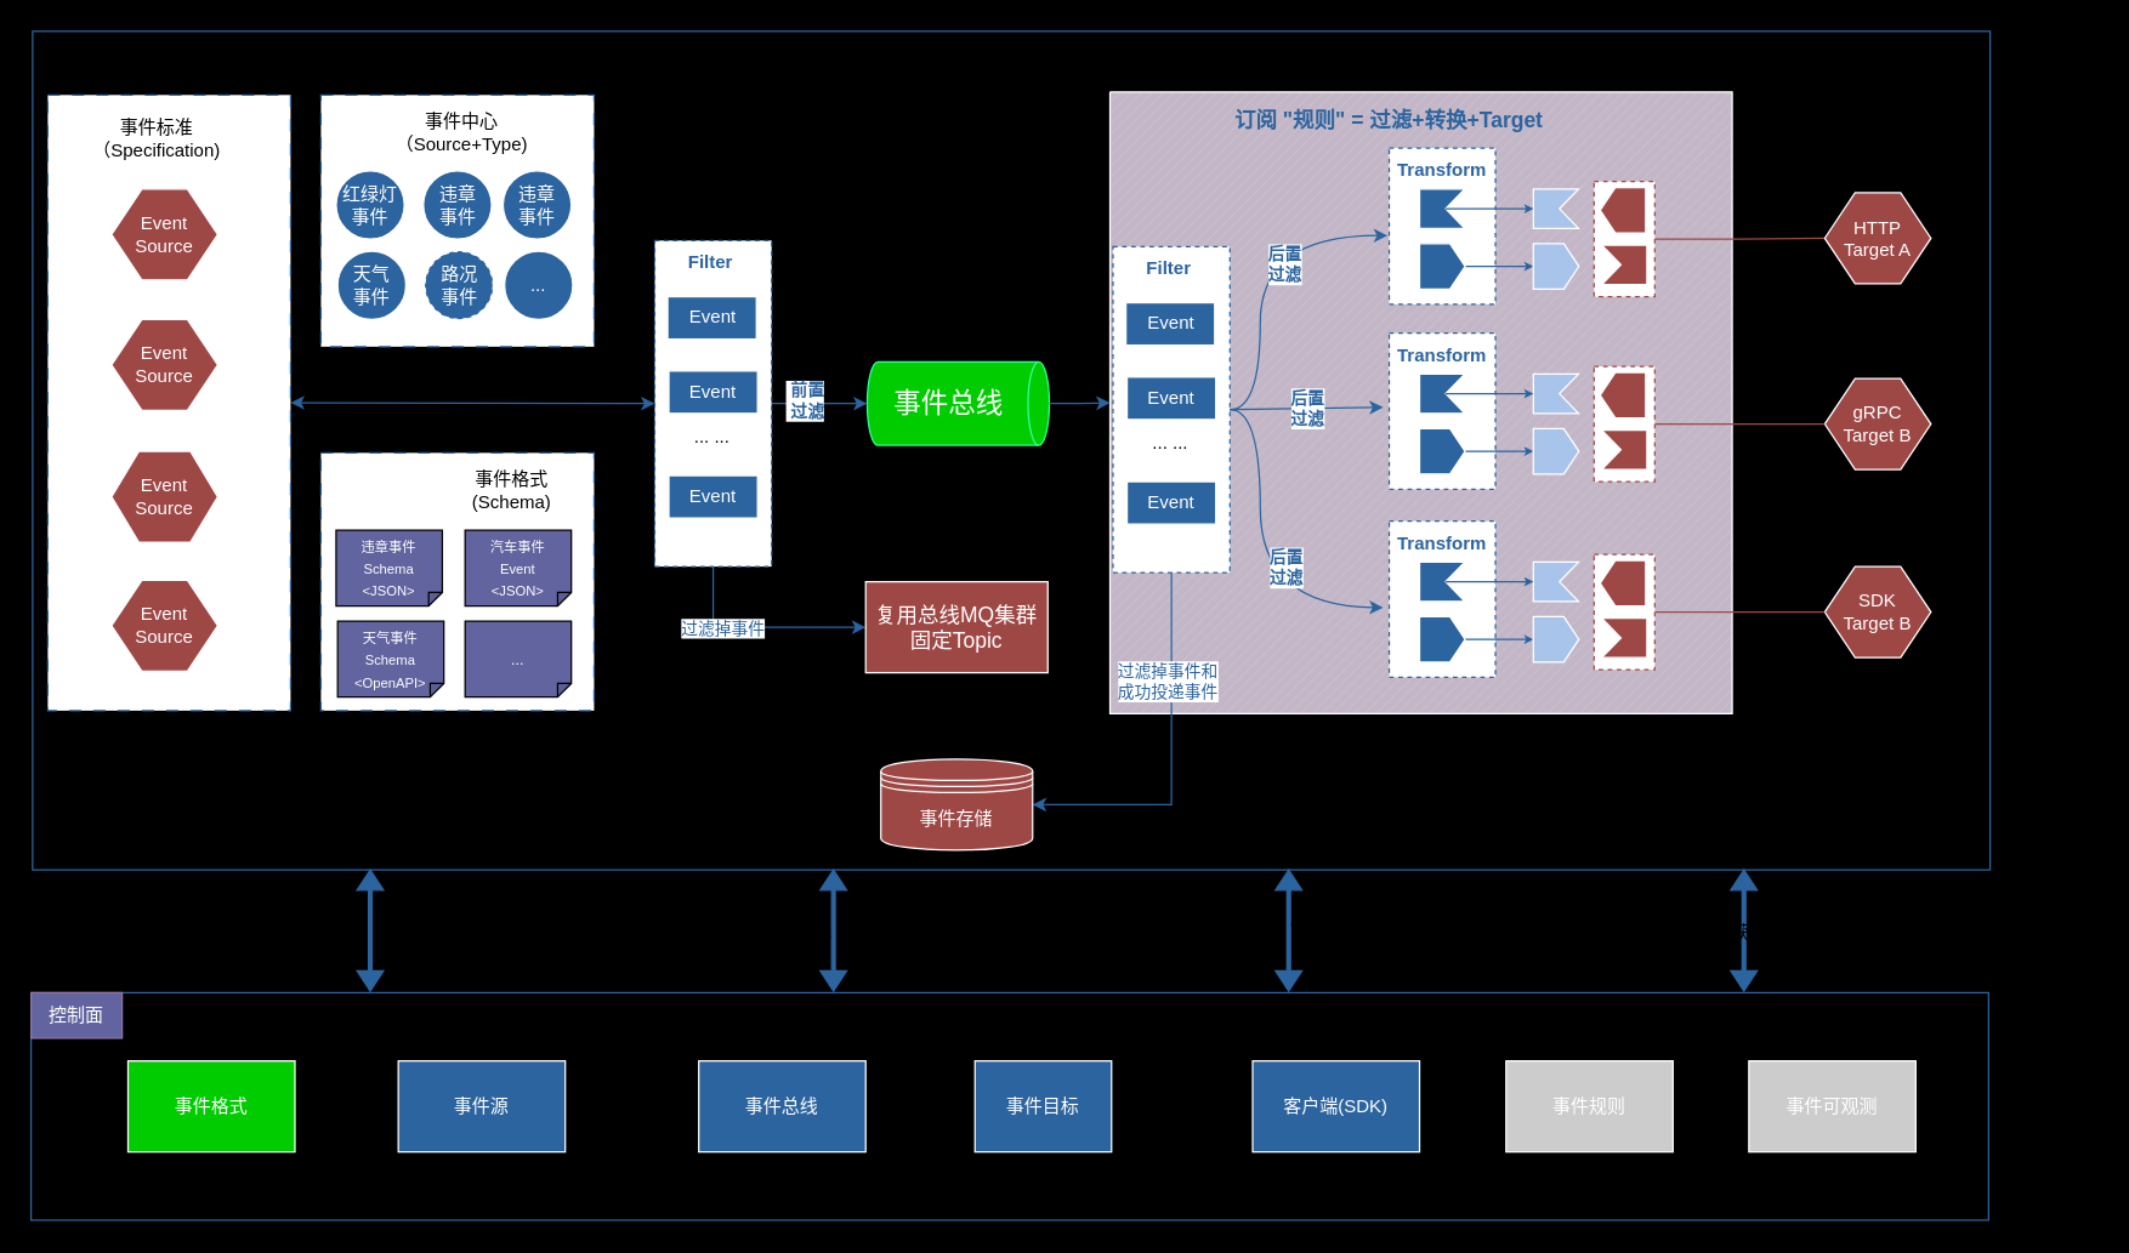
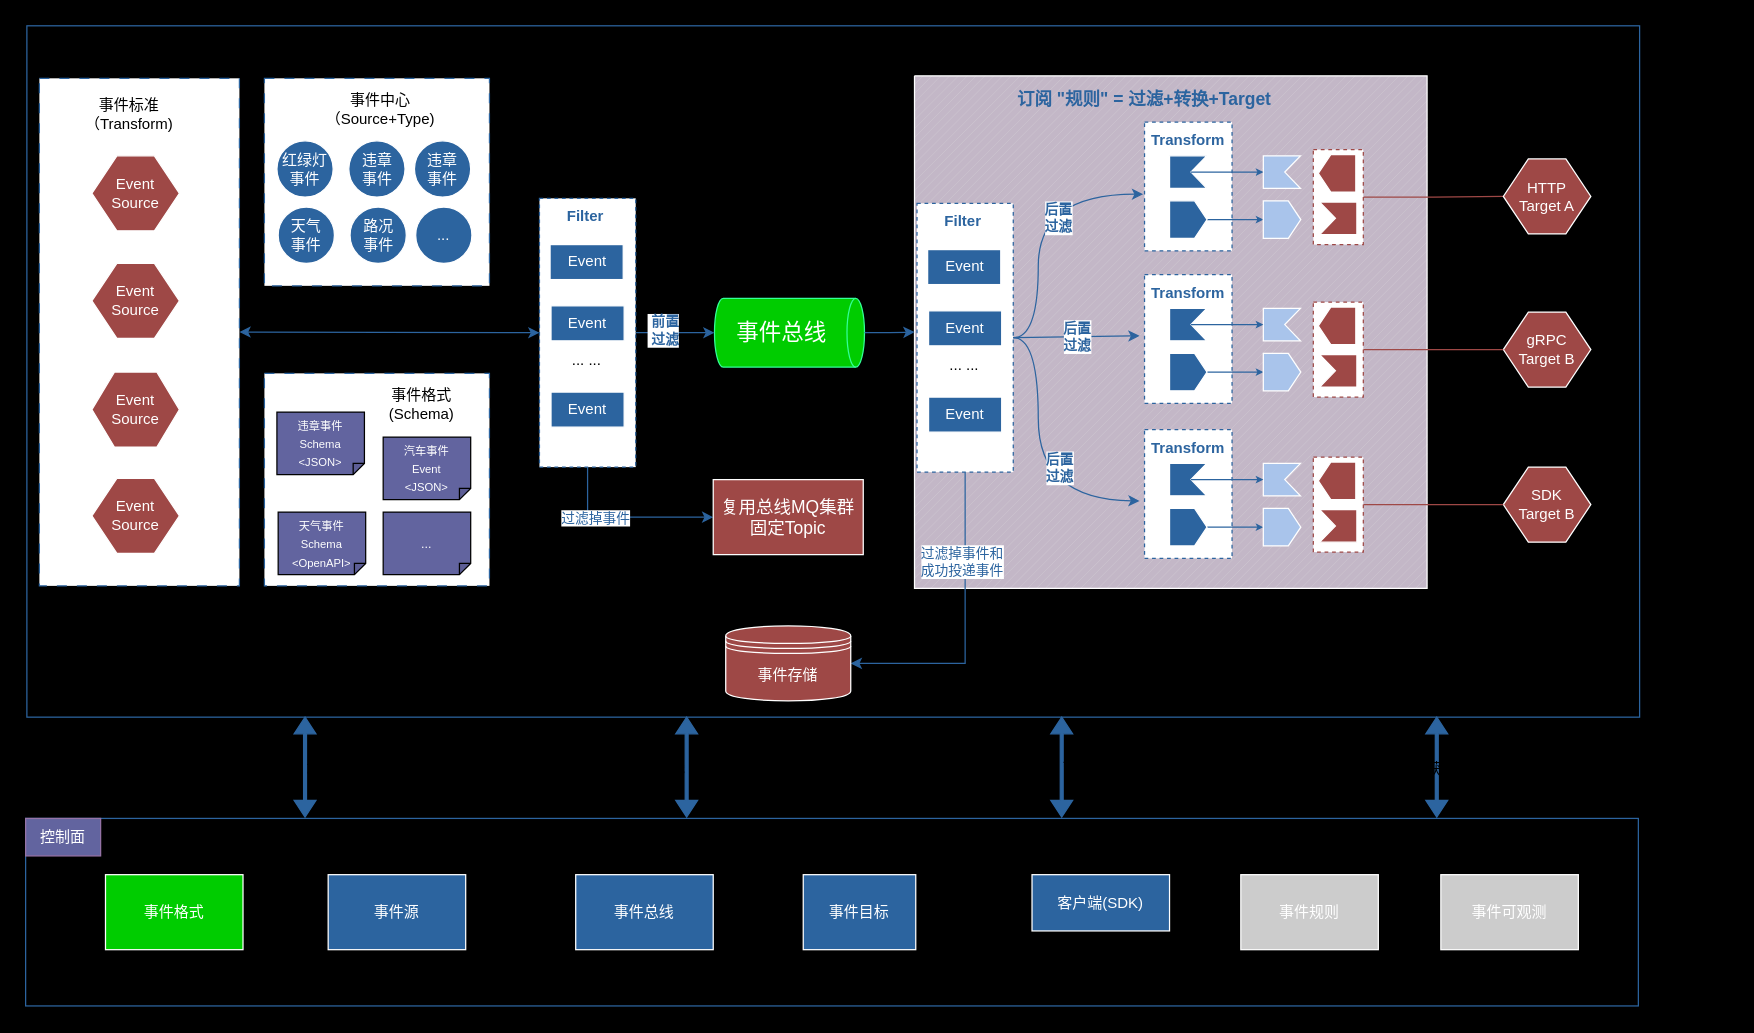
- <mxCell id="24" value="事件标准&lt;br&gt;（Specification)" style="text;html=1;align=center;verticalAlign=middle;whiteSpace=wrap;rounded=0;" parent="1" vertex="1"><mxGeometry x="73" y="76" width="60" height="30" as="geometry" /></mxCell>
+ <mxCell id="24" value="事件标准&lt;br&gt;（Transform)" style="text;html=1;align=center;verticalAlign=middle;whiteSpace=wrap;rounded=0;" parent="1" vertex="1"><mxGeometry x="73" y="76" width="60" height="30" as="geometry" /></mxCell>
- <mxCell id="15" value="&lt;font color=&quot;#ffffff&quot;&gt;路况&lt;br&gt;事件&lt;/font&gt;" style="ellipse;whiteSpace=wrap;html=1;aspect=fixed;fillColor=#2C649F;strokeColor=#FFFFFF;dashed=1;" parent="1" vertex="1"><mxGeometry x="279.5" y="165" width="45" height="45" as="geometry" /></mxCell>
+ <mxCell id="15" value="&lt;font color=&quot;#ffffff&quot;&gt;路况&lt;br&gt;事件&lt;/font&gt;" style="ellipse;whiteSpace=wrap;html=1;aspect=fixed;fillColor=#2C649F;strokeColor=#FFFFFF;" parent="1" vertex="1"><mxGeometry x="279.5" y="165" width="45" height="45" as="geometry" /></mxCell>
- <mxCell id="19" value="&lt;font color=&quot;#ffffff&quot; style=&quot;font-size: 9px;&quot;&gt;违章事件&lt;br&gt;Schema&lt;/font&gt;&lt;div&gt;&lt;font color=&quot;#ffffff&quot; style=&quot;font-size: 9px;&quot;&gt;&amp;lt;JSON&amp;gt;&lt;/font&gt;&lt;/div&gt;" style="shape=note;whiteSpace=wrap;html=1;backgroundOutline=1;darkOpacity=0.05;direction=south;align=center;size=9;fillColor=#62649F;" parent="1" vertex="1"><mxGeometry x="221" y="349" width="70" height="50" as="geometry" /></mxCell>
+ <mxCell id="19" value="&lt;font color=&quot;#ffffff&quot; style=&quot;font-size: 9px;&quot;&gt;违章事件&lt;br&gt;Schema&lt;/font&gt;&lt;div&gt;&lt;font color=&quot;#ffffff&quot; style=&quot;font-size: 9px;&quot;&gt;&amp;lt;JSON&amp;gt;&lt;/font&gt;&lt;/div&gt;" style="shape=note;whiteSpace=wrap;html=1;backgroundOutline=1;darkOpacity=0.05;direction=south;align=center;size=9;fillColor=#62649F;" parent="1" vertex="1"><mxGeometry x="221" y="329" width="70" height="50" as="geometry" /></mxCell>
- <mxCell id="108" value="&lt;font color=&quot;#ffffff&quot;&gt;客户端(SDK)&lt;/font&gt;" style="rounded=0;whiteSpace=wrap;html=1;fillColor=#2C649F;strokeColor=#FFFFFF;" parent="1" vertex="1"><mxGeometry x="825" y="699" width="110" height="60" as="geometry" /></mxCell>
+ <mxCell id="108" value="&lt;font color=&quot;#ffffff&quot;&gt;客户端(SDK)&lt;/font&gt;" style="rounded=0;whiteSpace=wrap;html=1;fillColor=#2C649F;strokeColor=#FFFFFF;" parent="1" vertex="1"><mxGeometry x="825" y="699" width="110" height="45" as="geometry" /></mxCell>
